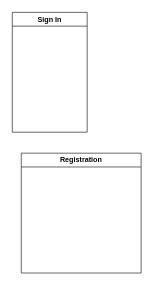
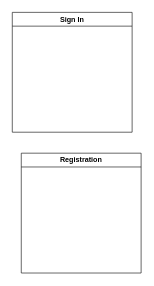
- <mxCell id="2" value="Sign In" style="swimlane;whiteSpace=wrap;html=1;startSize=23;" vertex="1" parent="1"><mxGeometry x="20" y="20" width="125" height="200" as="geometry" /></mxCell>
+ <mxCell id="2" value="Sign In" style="swimlane;whiteSpace=wrap;html=1;startSize=23;" vertex="1" parent="1"><mxGeometry x="20" y="20" width="200" height="200" as="geometry" /></mxCell>
